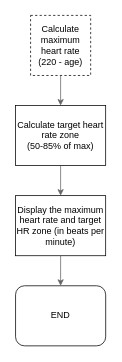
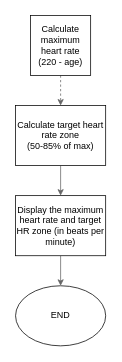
- <mxCell id="3" value="Calculate maximum heart rate&lt;br&gt;(220 - age)" style="whiteSpace=wrap;html=1;aspect=fixed;dashed=1;" vertex="1" parent="1"><mxGeometry x="40" y="20" width="80" height="80" as="geometry" /></mxCell>
+ <mxCell id="3" value="Calculate maximum heart rate&lt;br&gt;(220 - age)" style="whiteSpace=wrap;html=1;aspect=fixed;" vertex="1" parent="1"><mxGeometry x="40" y="20" width="80" height="80" as="geometry" /></mxCell>
- <mxCell id="2" style="edgeStyle=orthogonalEdgeStyle;rounded=0;orthogonalLoop=1;jettySize=auto;html=1;exitX=0.5;exitY=1;exitDx=0;exitDy=0;entryX=0.5;entryY=0;entryDx=0;entryDy=0;strokeColor=#666666;fillColor=#f5f5f5;" edge="1" parent="1" source="3" target="5"><mxGeometry relative="1" as="geometry" /></mxCell>
+ <mxCell id="2" style="edgeStyle=orthogonalEdgeStyle;rounded=0;orthogonalLoop=1;jettySize=auto;html=1;exitX=0.5;exitY=1;exitDx=0;exitDy=0;entryX=0.5;entryY=0;entryDx=0;entryDy=0;strokeColor=#666666;fillColor=#f5f5f5;dashed=1;" edge="1" parent="1" source="3" target="5"><mxGeometry relative="1" as="geometry" /></mxCell>
- <mxCell id="8" value="END" style="whiteSpace=wrap;html=1;rounded=1;" vertex="1" parent="1"><mxGeometry x="20" y="380" width="120" height="80" as="geometry" /></mxCell>
+ <mxCell id="8" value="END" style="ellipse;whiteSpace=wrap;html=1;" vertex="1" parent="1"><mxGeometry x="20" y="380" width="120" height="80" as="geometry" /></mxCell>
